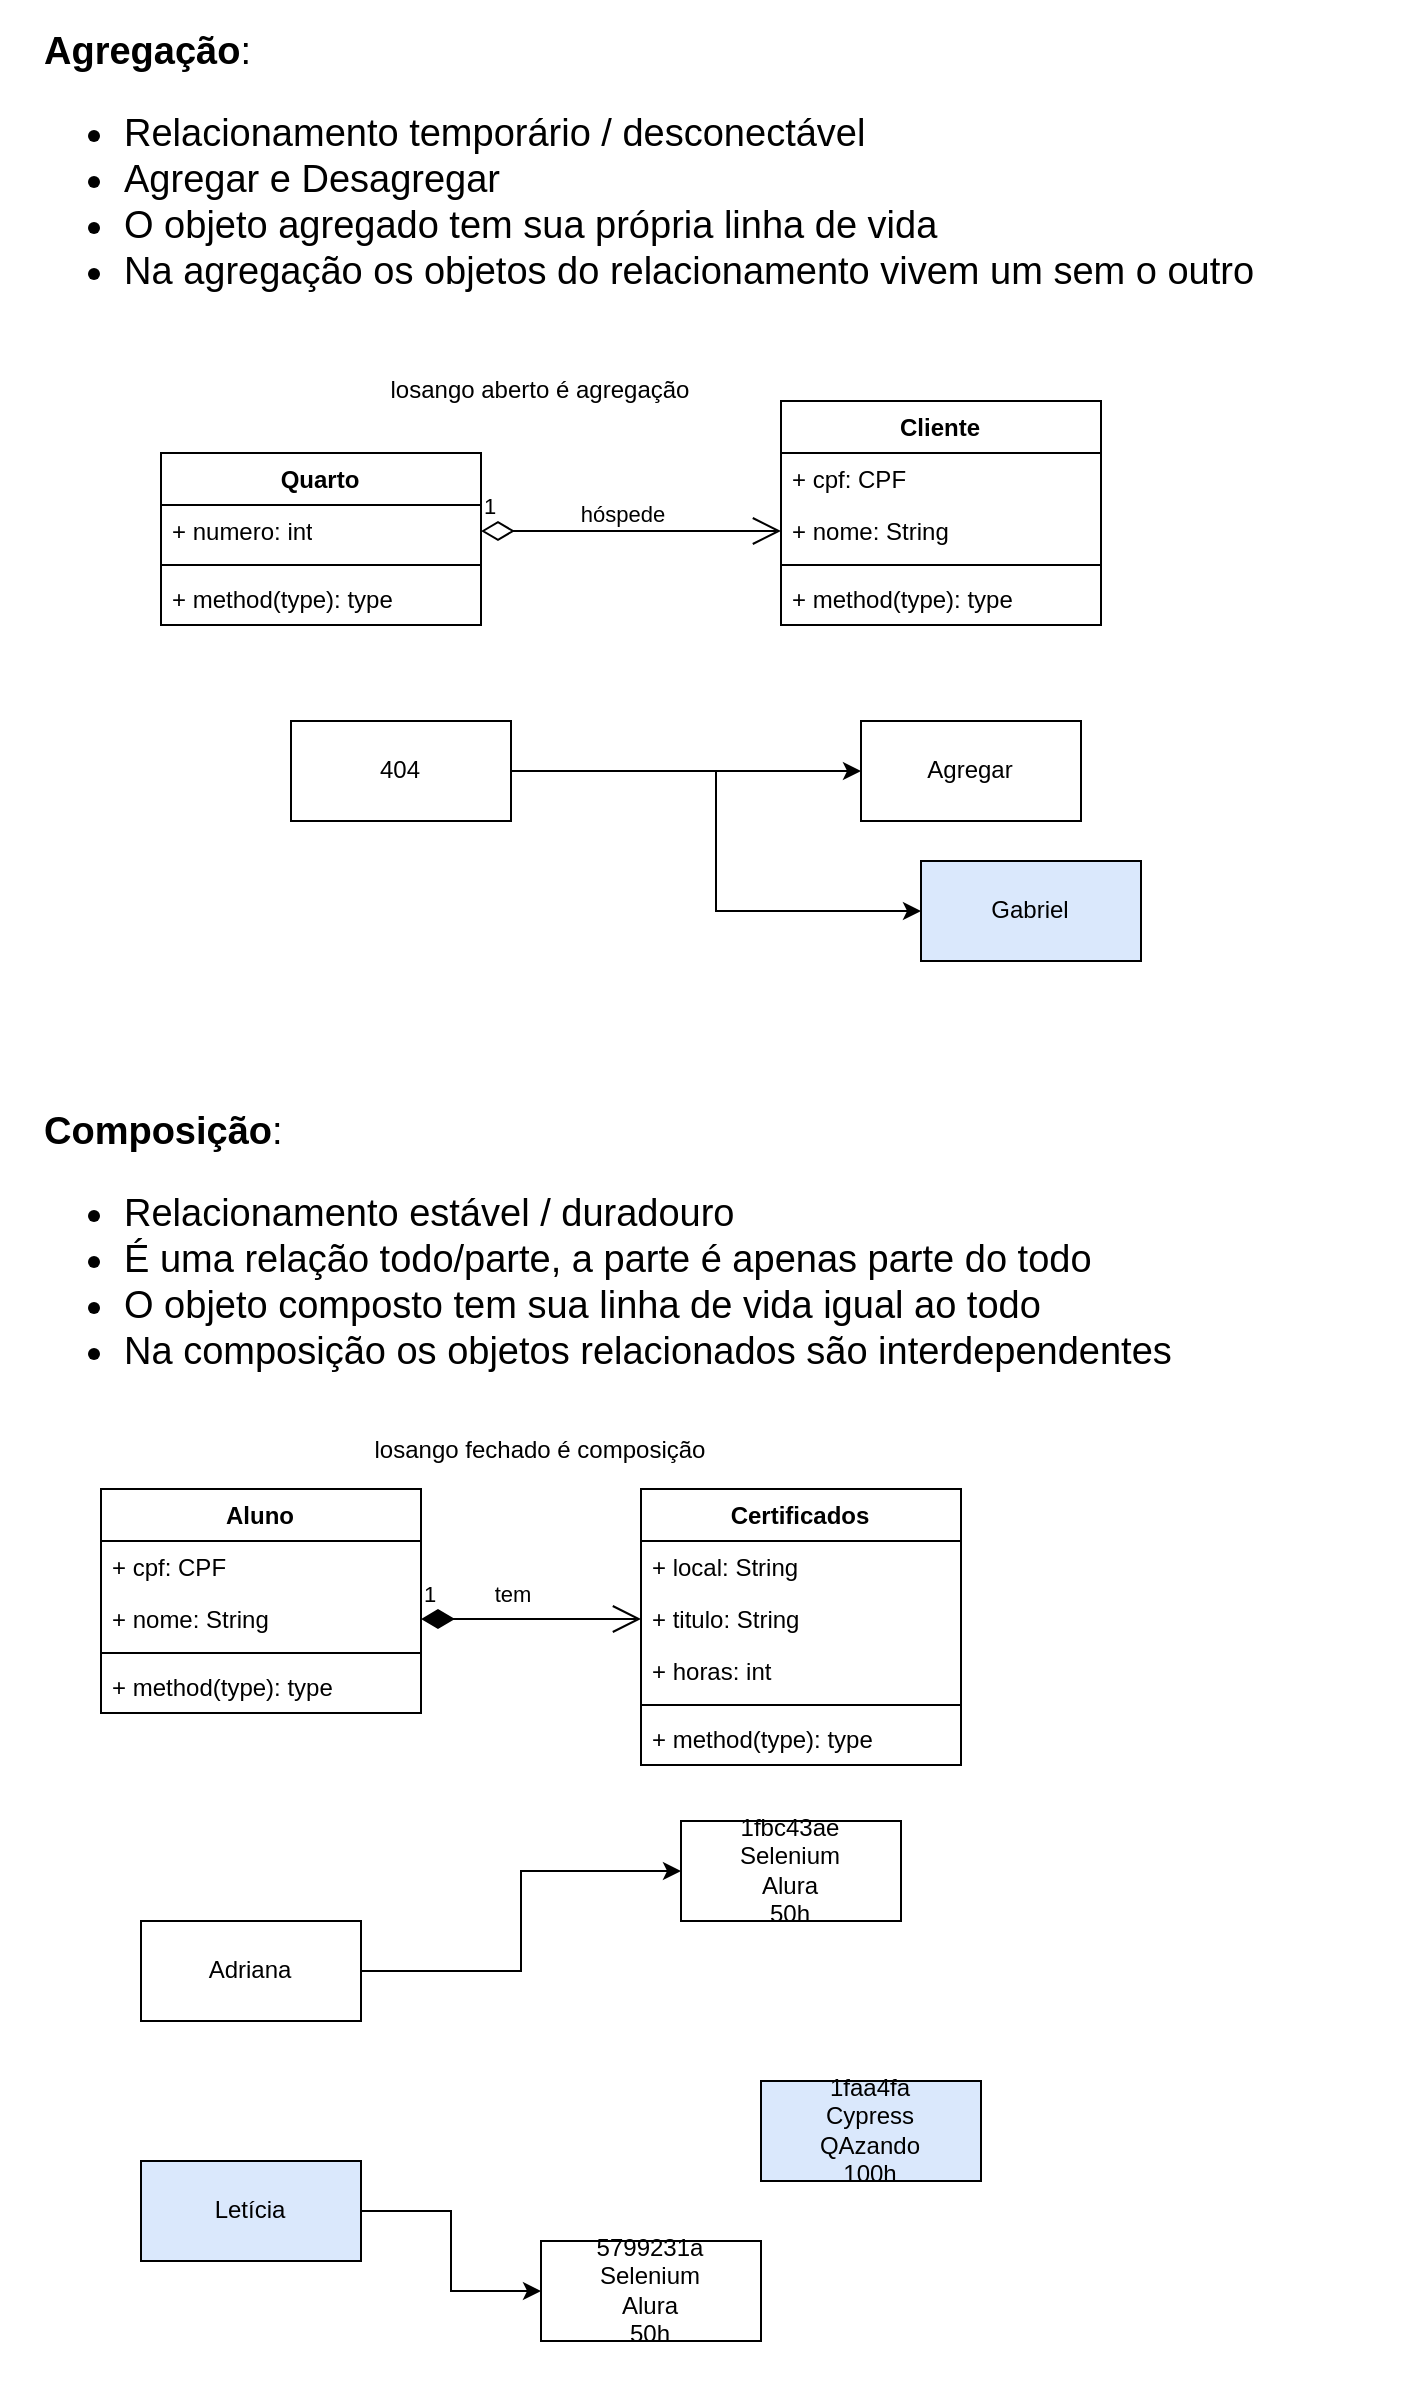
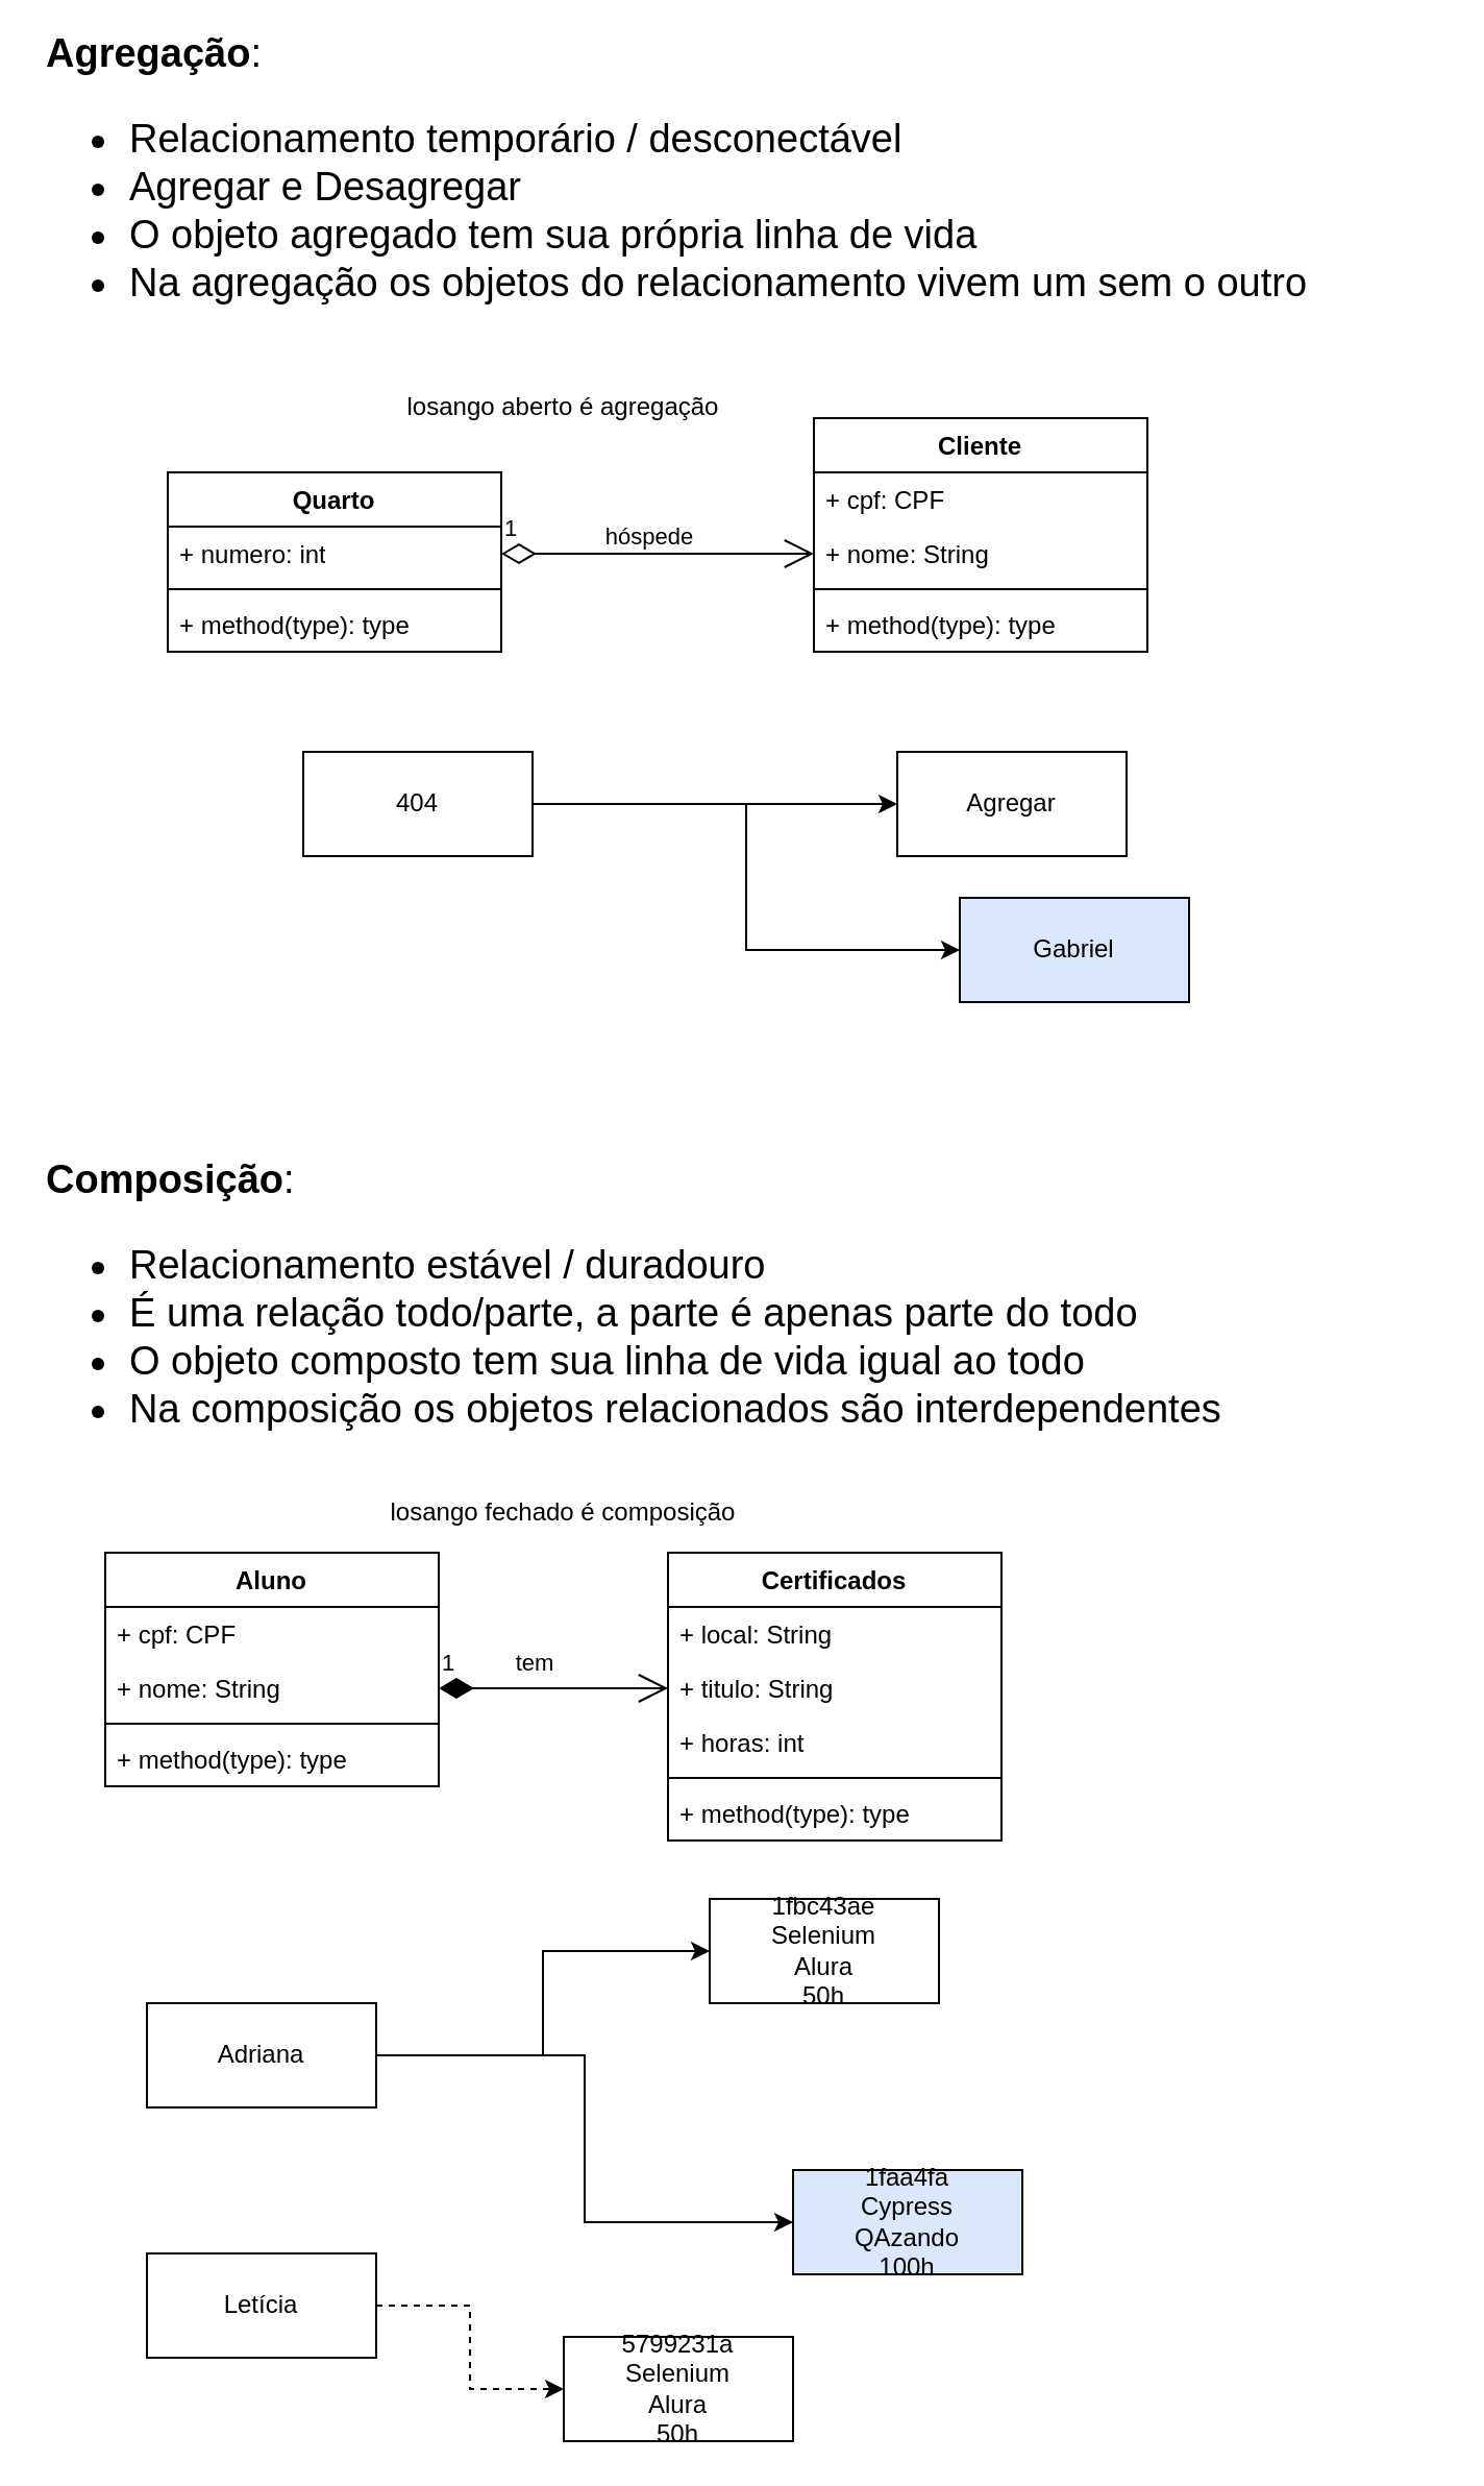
+ <mxCell id="30" style="edgeStyle=orthogonalEdgeStyle;rounded=0;orthogonalLoop=1;jettySize=auto;html=1;entryX=0;entryY=0.5;entryDx=0;entryDy=0;" edge="1" parent="1" source="31" target="33"><mxGeometry relative="1" as="geometry" /></mxCell>
- <mxCell id="35" value="Letícia" style="html=1;whiteSpace=wrap;fillColor=#dae8fc;" vertex="1" parent="1"><mxGeometry x="70" y="1080" width="110" height="50" as="geometry" /></mxCell>
+ <mxCell id="35" value="Letícia" style="html=1;whiteSpace=wrap;" vertex="1" parent="1"><mxGeometry x="70" y="1080" width="110" height="50" as="geometry" /></mxCell>
- <mxCell id="34" style="edgeStyle=orthogonalEdgeStyle;rounded=0;orthogonalLoop=1;jettySize=auto;html=1;entryX=0;entryY=0.5;entryDx=0;entryDy=0;" edge="1" parent="1" source="35" target="36"><mxGeometry relative="1" as="geometry" /></mxCell>
+ <mxCell id="34" style="edgeStyle=orthogonalEdgeStyle;rounded=0;orthogonalLoop=1;jettySize=auto;html=1;entryX=0;entryY=0.5;entryDx=0;entryDy=0;dashed=1;" edge="1" parent="1" source="35" target="36"><mxGeometry relative="1" as="geometry" /></mxCell>
